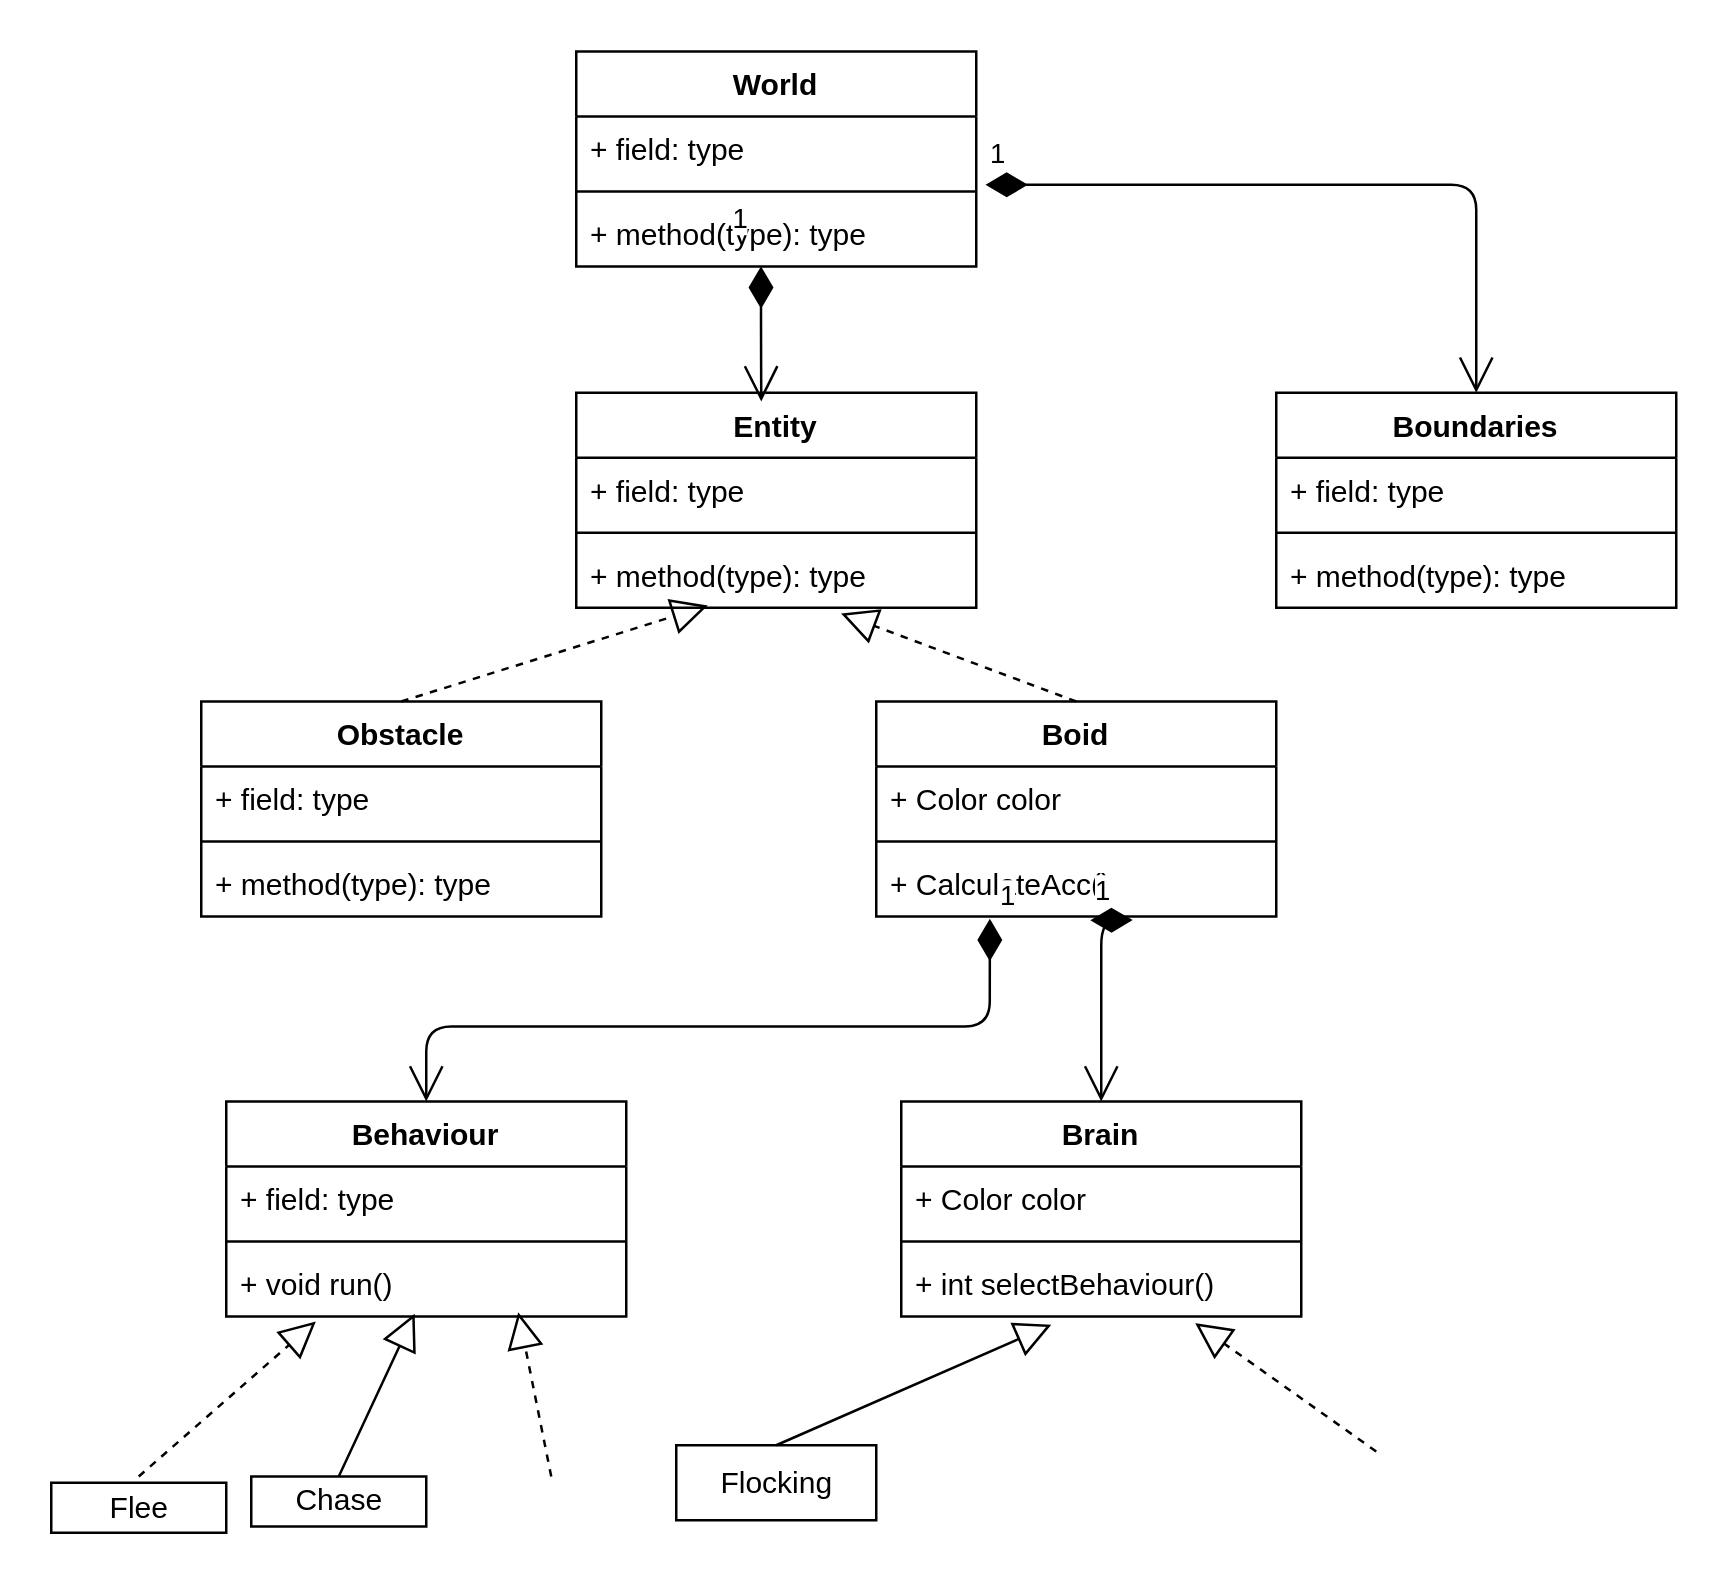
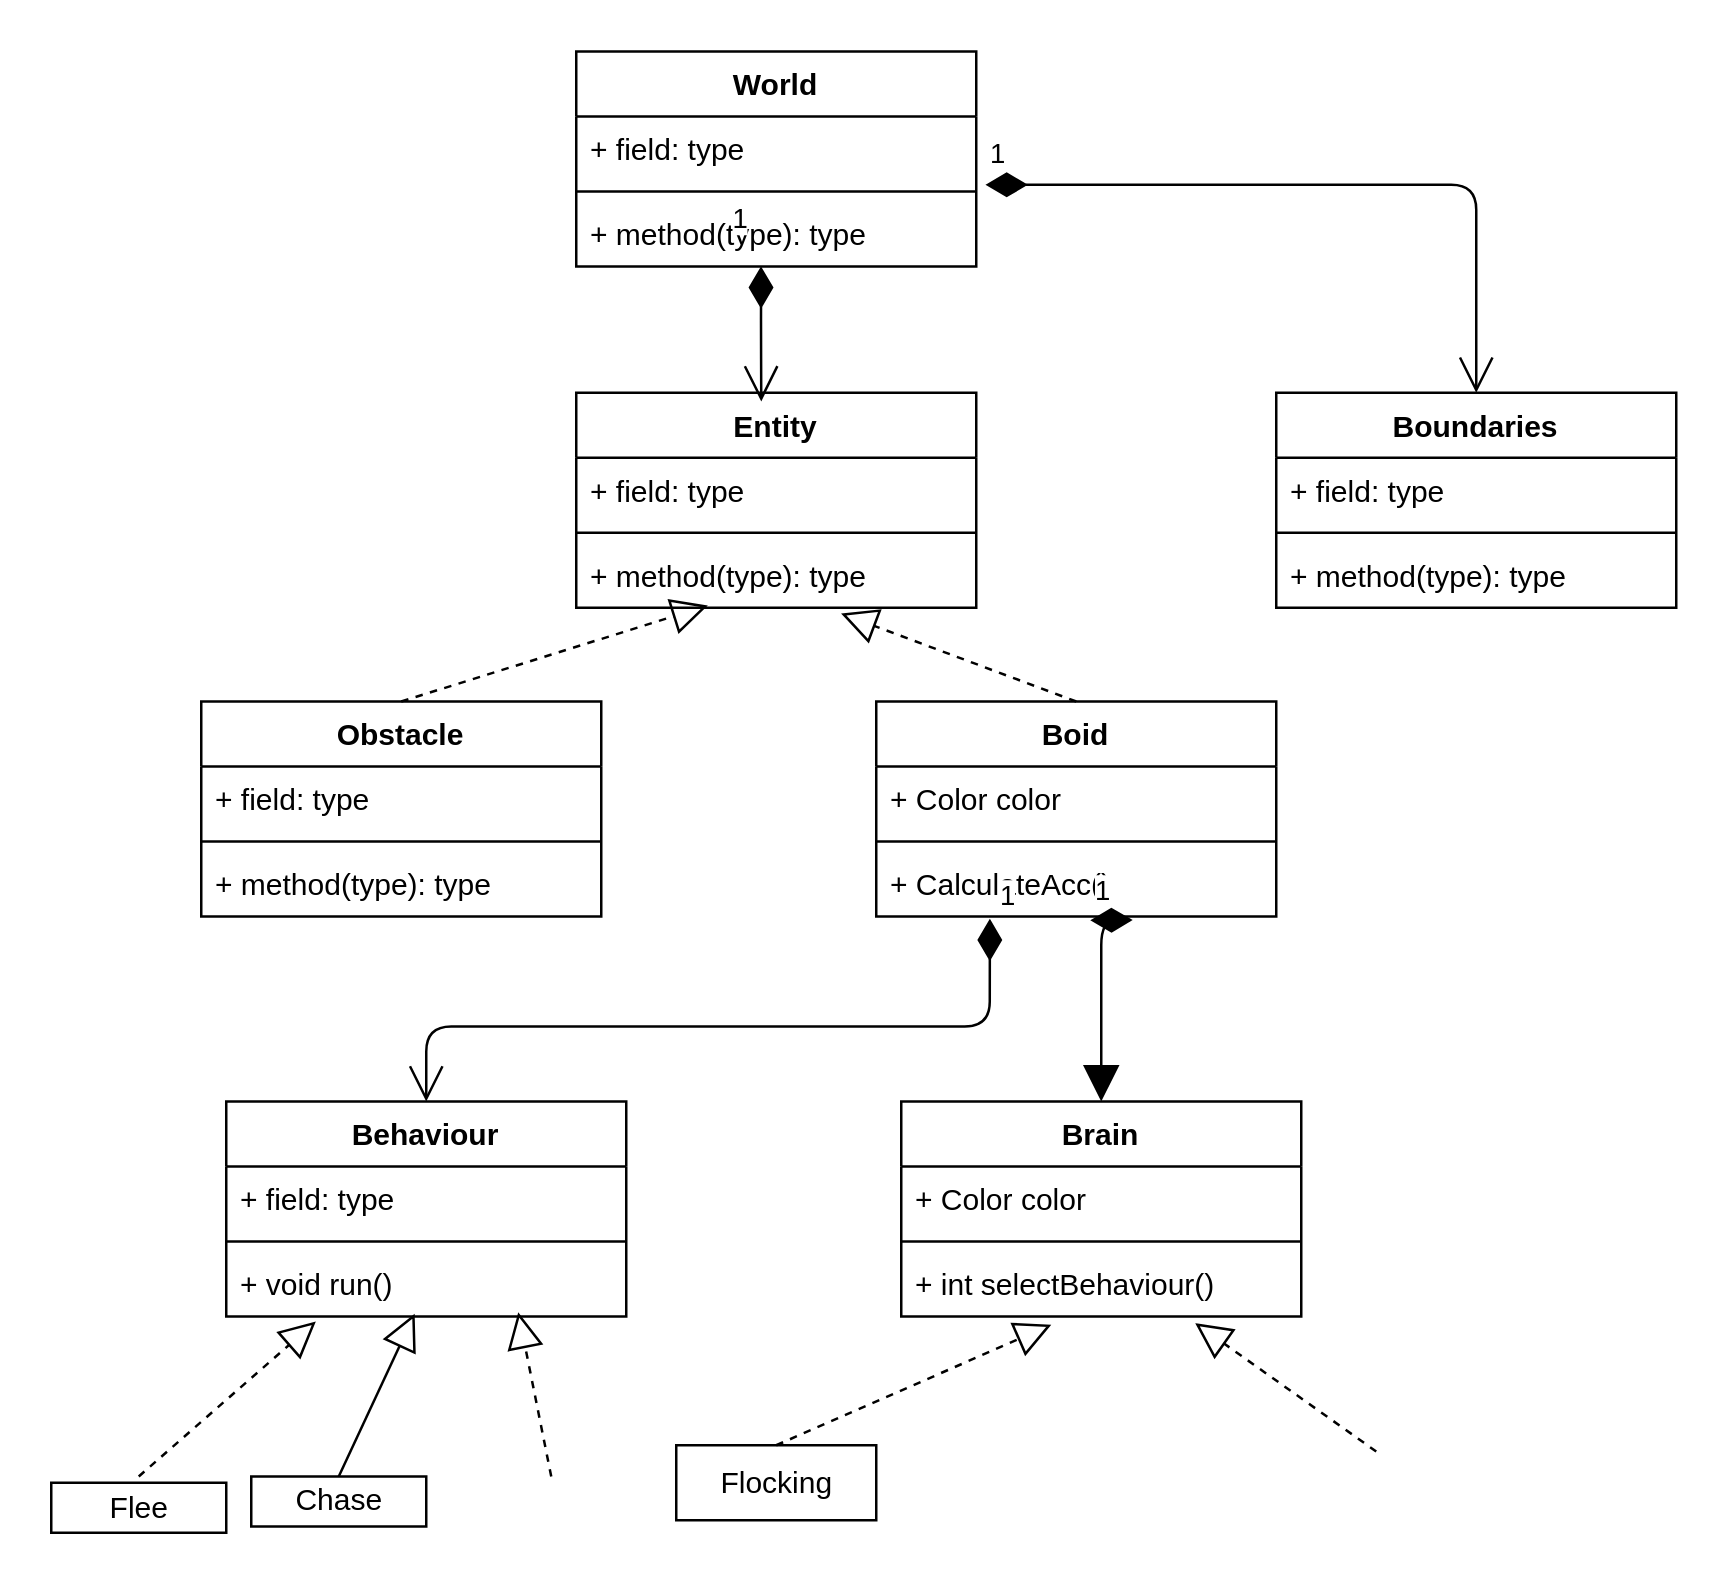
- <mxCell id="26" value="1" style="endArrow=open;html=1;endSize=12;startArrow=diamondThin;startSize=14;startFill=1;edgeStyle=orthogonalEdgeStyle;align=left;verticalAlign=bottom;exitX=0.535;exitY=1.059;exitDx=0;exitDy=0;exitPerimeter=0;entryX=0.5;entryY=0;entryDx=0;entryDy=0;" edge="1" parent="1" source="5" target="6"><mxGeometry x="-1" y="3" relative="1" as="geometry"><mxPoint x="90" y="580" as="sourcePoint" /><mxPoint x="437" y="470" as="targetPoint" /><Array as="points"><mxPoint x="440" y="368" /></Array></mxGeometry></mxCell>
+ <mxCell id="26" value="1" style="endArrow=block;html=1;endSize=12;startArrow=diamondThin;startSize=14;startFill=1;edgeStyle=orthogonalEdgeStyle;align=left;verticalAlign=bottom;exitX=0.535;exitY=1.059;exitDx=0;exitDy=0;exitPerimeter=0;entryX=0.5;entryY=0;entryDx=0;entryDy=0;" edge="1" parent="1" source="5" target="6"><mxGeometry x="-1" y="3" relative="1" as="geometry"><mxPoint x="90" y="580" as="sourcePoint" /><mxPoint x="437" y="470" as="targetPoint" /><Array as="points"><mxPoint x="440" y="368" /></Array></mxGeometry></mxCell>
- <mxCell id="39" value="" style="endArrow=block;dashed=0;endFill=0;endSize=12;html=1;entryX=0.375;entryY=1.127;entryDx=0;entryDy=0;entryPerimeter=0;exitX=0.5;exitY=0;exitDx=0;exitDy=0;" edge="1" parent="1" source="38" target="9"><mxGeometry width="160" relative="1" as="geometry"><mxPoint x="280" y="560" as="sourcePoint" /><mxPoint x="440" y="560" as="targetPoint" /></mxGeometry></mxCell>
+ <mxCell id="39" value="" style="endArrow=block;dashed=1;endFill=0;endSize=12;html=1;entryX=0.375;entryY=1.127;entryDx=0;entryDy=0;entryPerimeter=0;exitX=0.5;exitY=0;exitDx=0;exitDy=0;" edge="1" parent="1" source="38" target="9"><mxGeometry width="160" relative="1" as="geometry"><mxPoint x="280" y="560" as="sourcePoint" /><mxPoint x="440" y="560" as="targetPoint" /></mxGeometry></mxCell>
